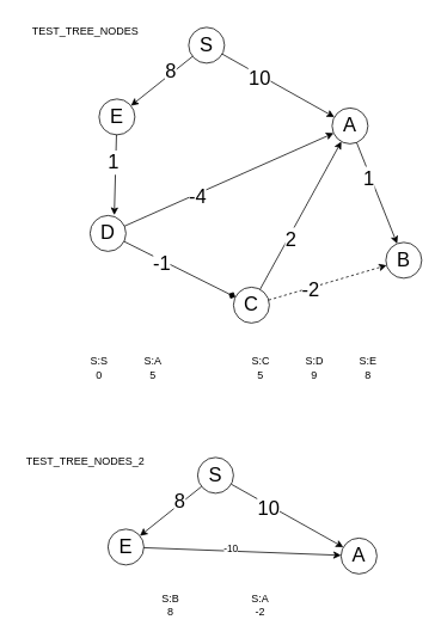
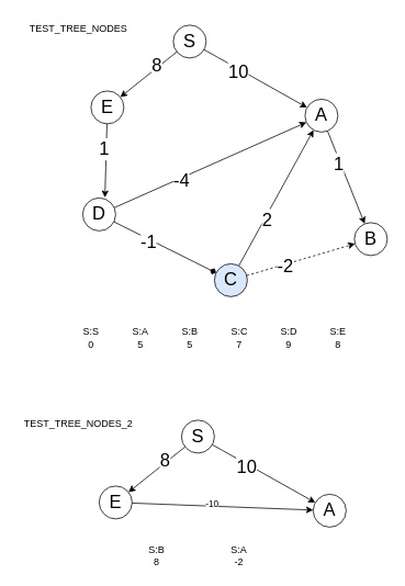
- <mxCell id="5" value="&lt;font style=&quot;font-size: 22px;&quot;&gt;C&lt;/font&gt;" style="ellipse;whiteSpace=wrap;html=1;aspect=fixed;" parent="1" vertex="1"><mxGeometry x="260" y="320" width="40" height="40" as="geometry" /></mxCell>
+ <mxCell id="5" value="&lt;font style=&quot;font-size: 22px;&quot;&gt;C&lt;/font&gt;" style="ellipse;whiteSpace=wrap;html=1;aspect=fixed;fillColor=#dae8fc;" parent="1" vertex="1"><mxGeometry x="260" y="320" width="40" height="40" as="geometry" /></mxCell>
+ <mxCell id="39" value="S:B&lt;br&gt;5" style="text;html=1;align=center;verticalAlign=middle;resizable=0;points=[];autosize=1;strokeColor=none;fillColor=none;" parent="1" vertex="1"><mxGeometry x="210" y="390" width="40" height="40" as="geometry" /></mxCell>
- <mxCell id="40" value="S:C&lt;br&gt;5" style="text;html=1;align=center;verticalAlign=middle;resizable=0;points=[];autosize=1;strokeColor=none;fillColor=none;" parent="1" vertex="1"><mxGeometry x="270" y="390" width="40" height="40" as="geometry" /></mxCell>
+ <mxCell id="40" value="S:C&lt;br&gt;7" style="text;html=1;align=center;verticalAlign=middle;resizable=0;points=[];autosize=1;strokeColor=none;fillColor=none;" parent="1" vertex="1"><mxGeometry x="270" y="390" width="40" height="40" as="geometry" /></mxCell>
